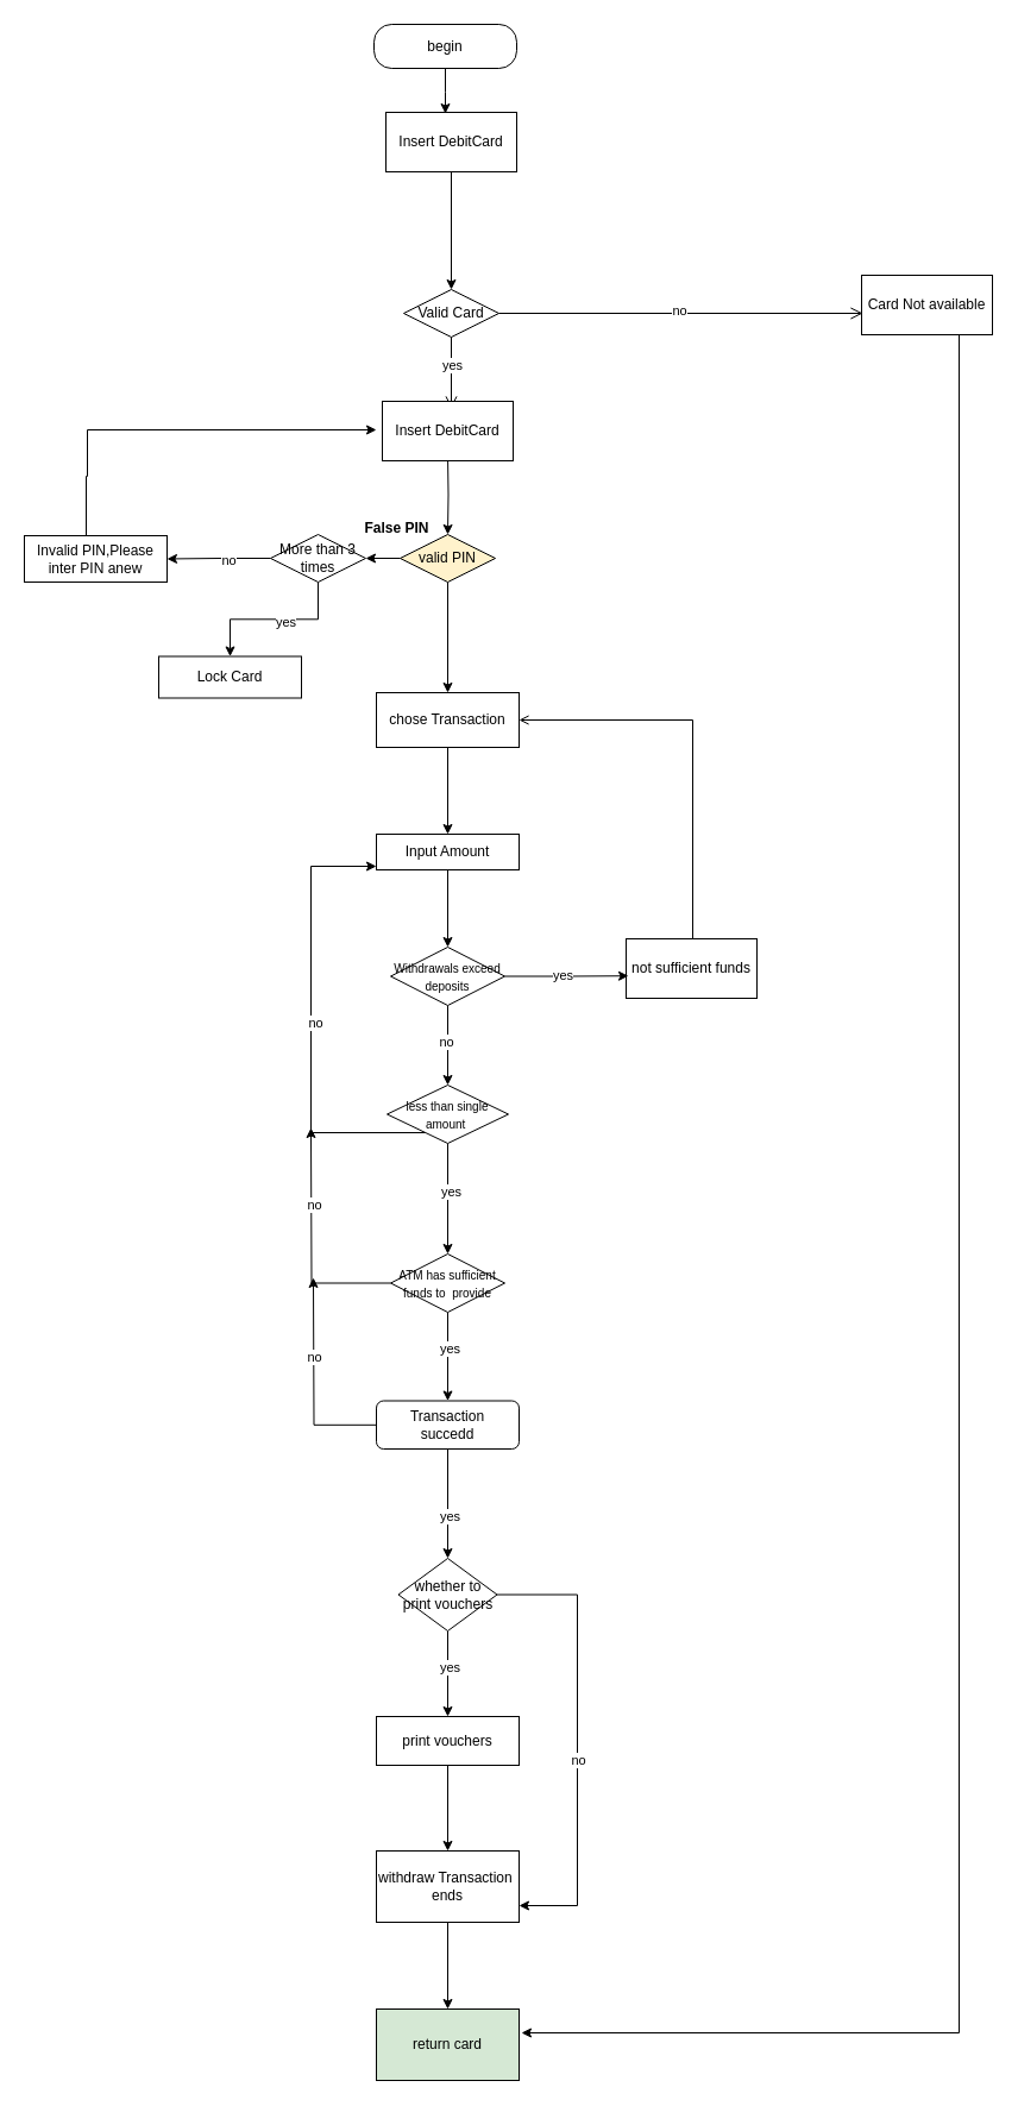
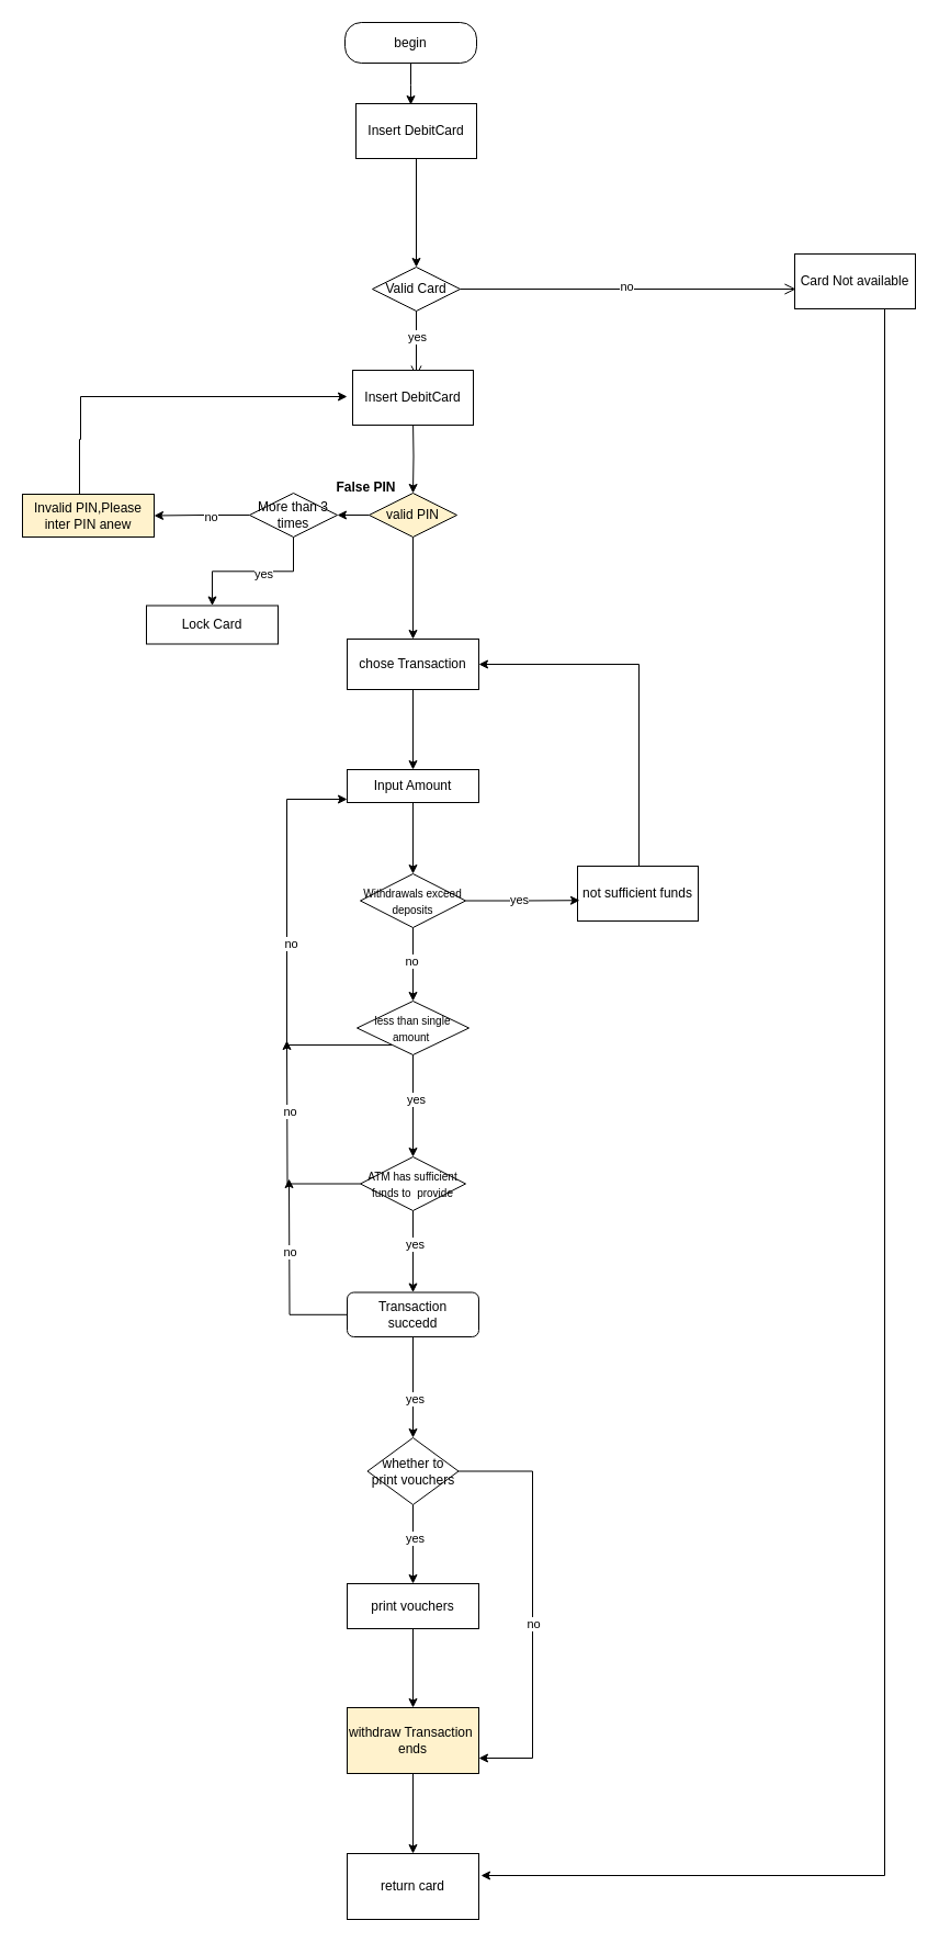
- <mxCell id="23" value="Invalid PIN,Please inter PIN anew" style="whiteSpace=wrap;html=1;" vertex="1" parent="1"><mxGeometry x="20" y="450" width="120" height="39" as="geometry" /></mxCell>
+ <mxCell id="23" value="Invalid PIN,Please inter PIN anew" style="whiteSpace=wrap;html=1;fillColor=#fff2cc;" vertex="1" parent="1"><mxGeometry x="20" y="450" width="120" height="39" as="geometry" /></mxCell>
- <mxCell id="34" style="edgeStyle=orthogonalEdgeStyle;rounded=0;orthogonalLoop=1;jettySize=auto;html=1;entryX=1;entryY=0.5;entryDx=0;entryDy=0;endArrow=open;" edge="1" parent="1" source="35" target="25"><mxGeometry relative="1" as="geometry"><mxPoint x="581" y="570" as="targetPoint" /><Array as="points"><mxPoint x="582" y="605" /></Array></mxGeometry></mxCell>
+ <mxCell id="34" style="edgeStyle=orthogonalEdgeStyle;rounded=0;orthogonalLoop=1;jettySize=auto;html=1;entryX=1;entryY=0.5;entryDx=0;entryDy=0;" edge="1" parent="1" source="35" target="25"><mxGeometry relative="1" as="geometry"><mxPoint x="581" y="570" as="targetPoint" /><Array as="points"><mxPoint x="582" y="605" /></Array></mxGeometry></mxCell>
- <mxCell id="61" value="withdraw Transaction&amp;nbsp;&lt;br&gt;ends" style="whiteSpace=wrap;html=1;" vertex="1" parent="1"><mxGeometry x="316" y="1556" width="120" height="60" as="geometry" /></mxCell>
+ <mxCell id="61" value="withdraw Transaction&amp;nbsp;&lt;br&gt;ends" style="whiteSpace=wrap;html=1;fillColor=#fff2cc;" vertex="1" parent="1"><mxGeometry x="316" y="1556" width="120" height="60" as="geometry" /></mxCell>
- <mxCell id="62" value="return card" style="whiteSpace=wrap;html=1;fontColor=#000000;fillColor=#d5e8d4;" vertex="1" parent="1"><mxGeometry x="316" y="1689" width="120" height="60" as="geometry" /></mxCell>
+ <mxCell id="62" value="return card" style="whiteSpace=wrap;html=1;fontColor=#000000;" vertex="1" parent="1"><mxGeometry x="316" y="1689" width="120" height="60" as="geometry" /></mxCell>
